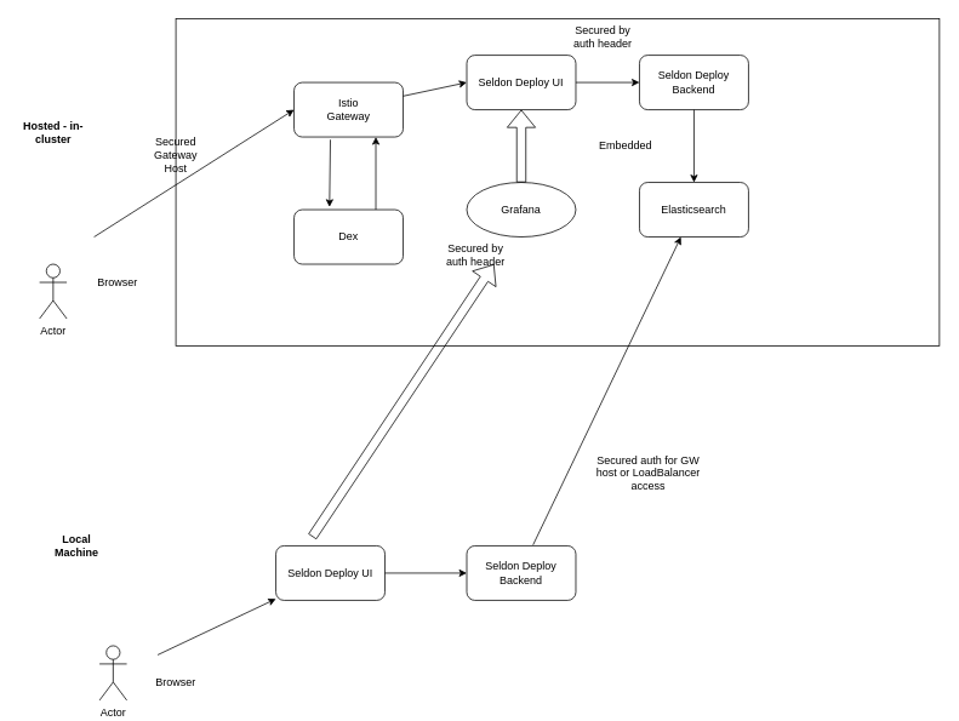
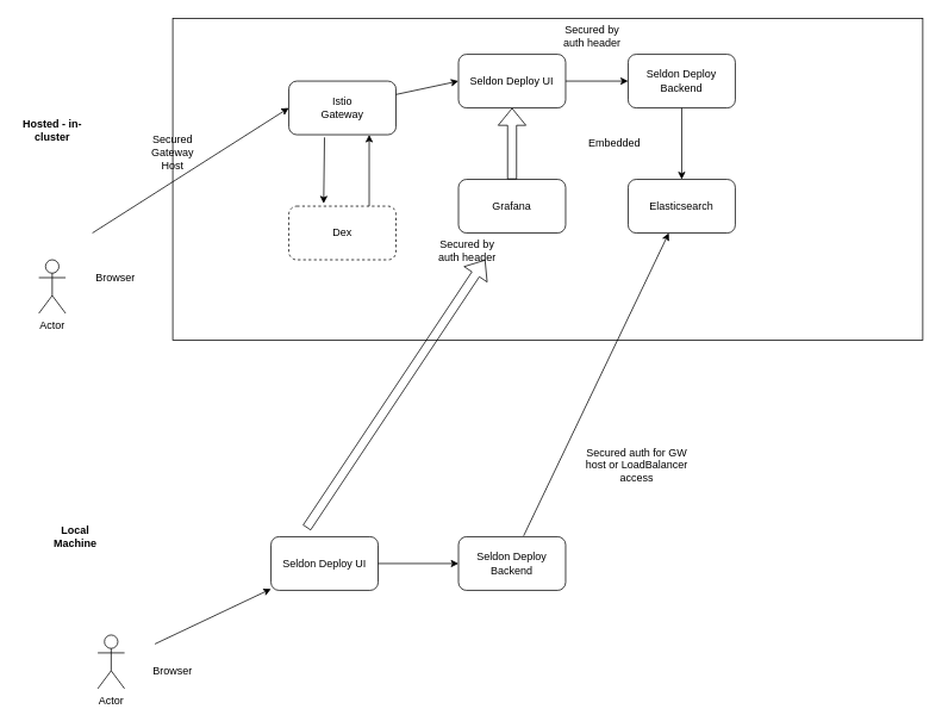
- <mxCell id="20" value="Grafana" style="ellipse;whiteSpace=wrap;html=1;" vertex="1" parent="1"><mxGeometry x="513" y="200" width="120" height="60" as="geometry" /></mxCell>
+ <mxCell id="20" value="Grafana" style="rounded=1;whiteSpace=wrap;html=1;" vertex="1" parent="1"><mxGeometry x="513" y="200" width="120" height="60" as="geometry" /></mxCell>
- <mxCell id="8" value="Dex" style="rounded=1;whiteSpace=wrap;html=1;" vertex="1" parent="1"><mxGeometry x="323" y="230" width="120" height="60" as="geometry" /></mxCell>
+ <mxCell id="8" value="Dex" style="rounded=1;whiteSpace=wrap;html=1;dashed=1;" vertex="1" parent="1"><mxGeometry x="323" y="230" width="120" height="60" as="geometry" /></mxCell>
